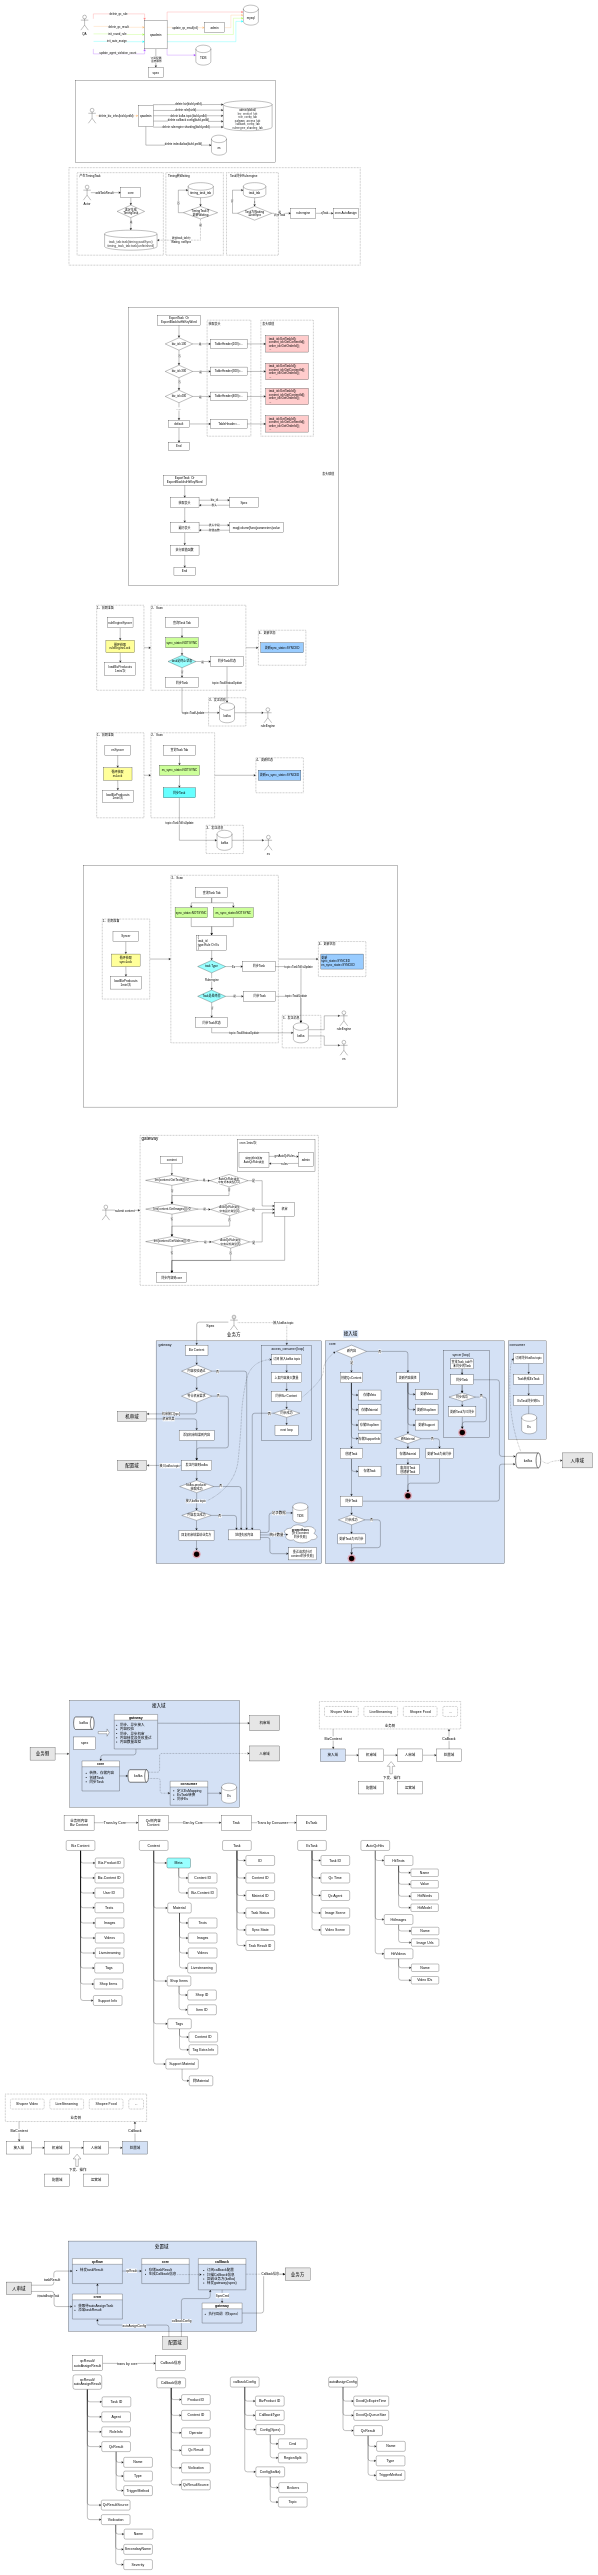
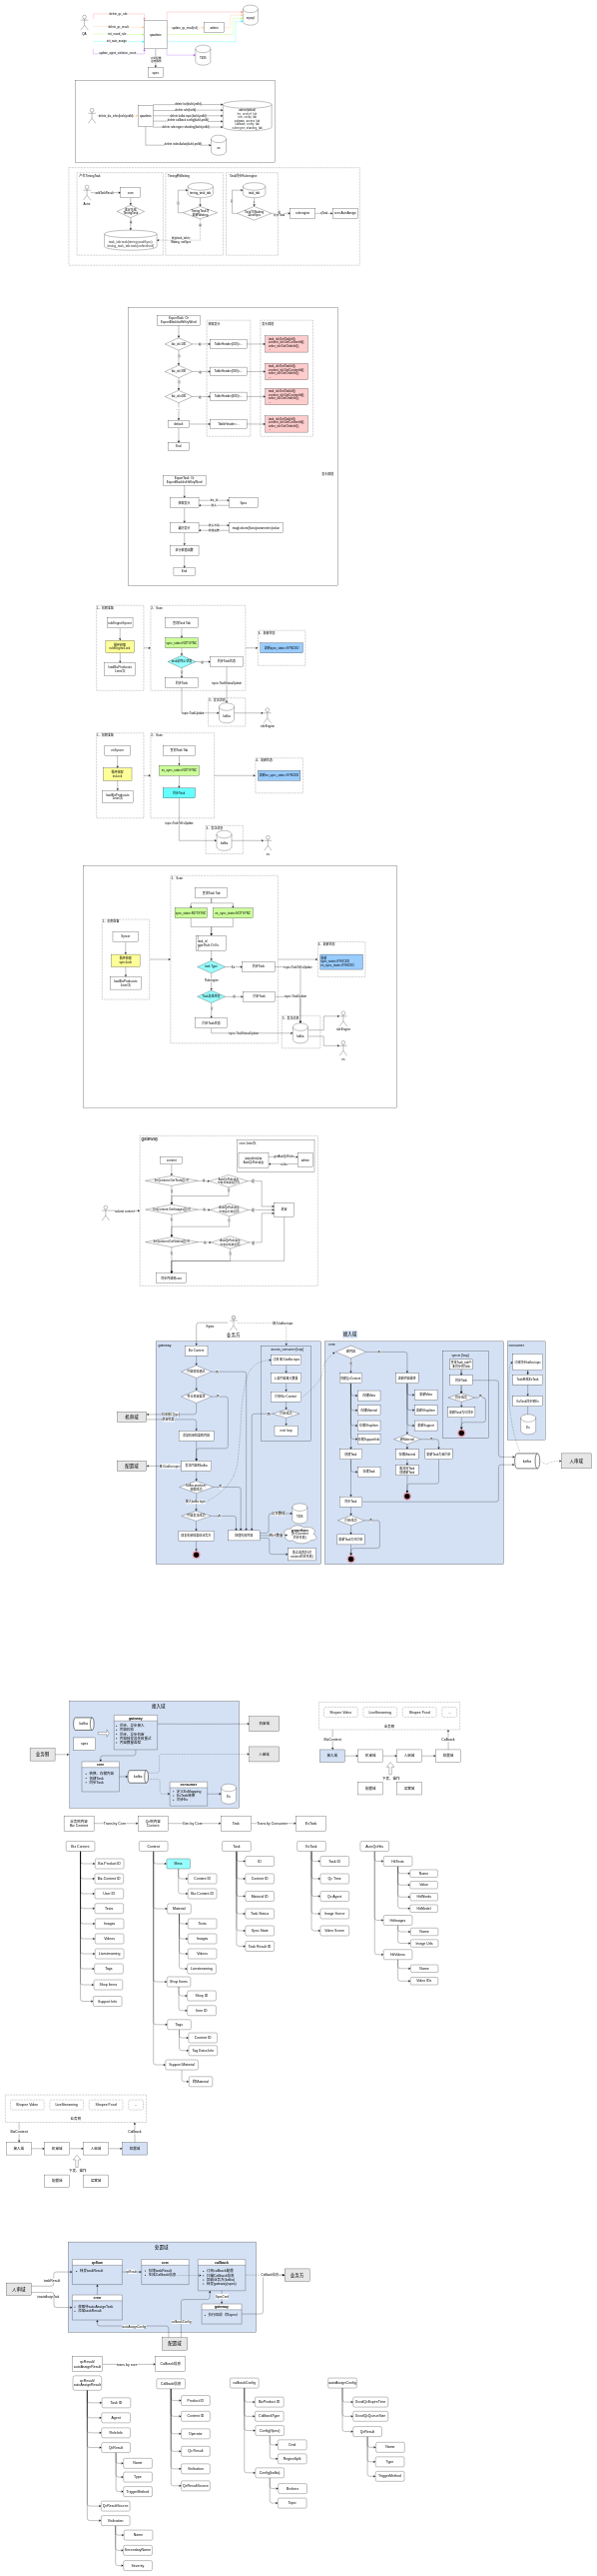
- <mxCell id="689" value="订阅同步kafka topic" style="rounded=0;whiteSpace=wrap;html=1;fontFamily=Helvetica;fontSize=12;fillColor=#FFFFFF;" vertex="1" parent="1"><mxGeometry x="2053" y="5412" width="120" height="40" as="geometry" /></mxCell>
+ <mxCell id="689" value="订阅同步kafka topic" style="rounded=0;whiteSpace=wrap;html=1;fontFamily=Helvetica;fontSize=12;fillColor=#FFFFFF;" vertex="1" parent="1"><mxGeometry x="2053" y="5412" width="120" height="65" as="geometry" /></mxCell>
